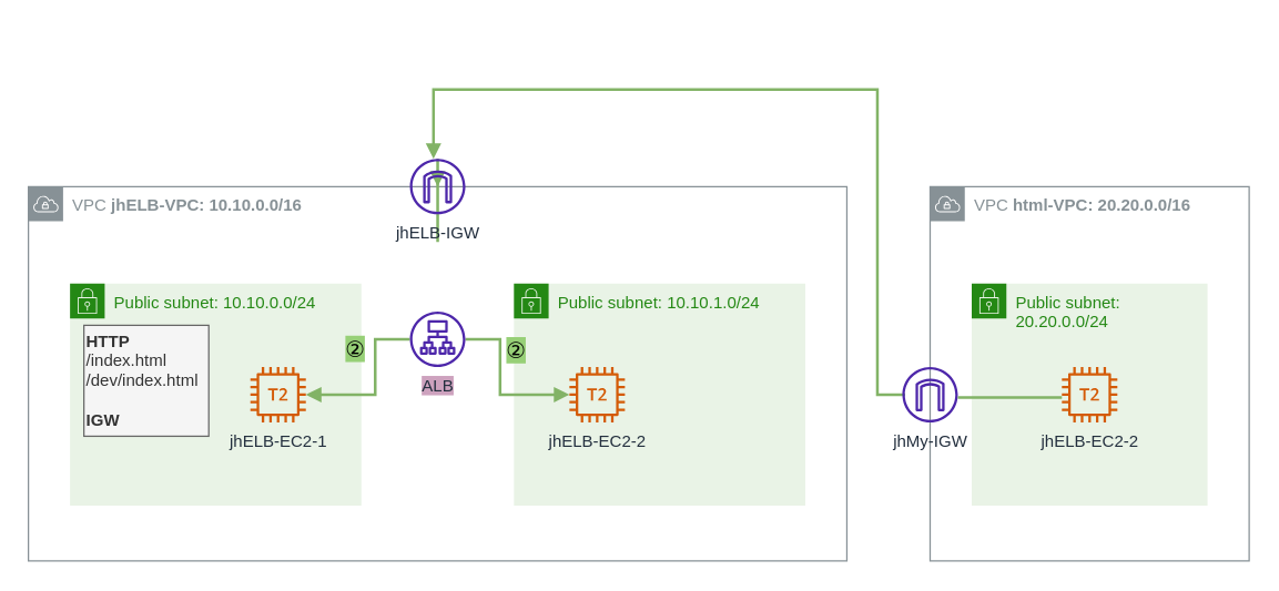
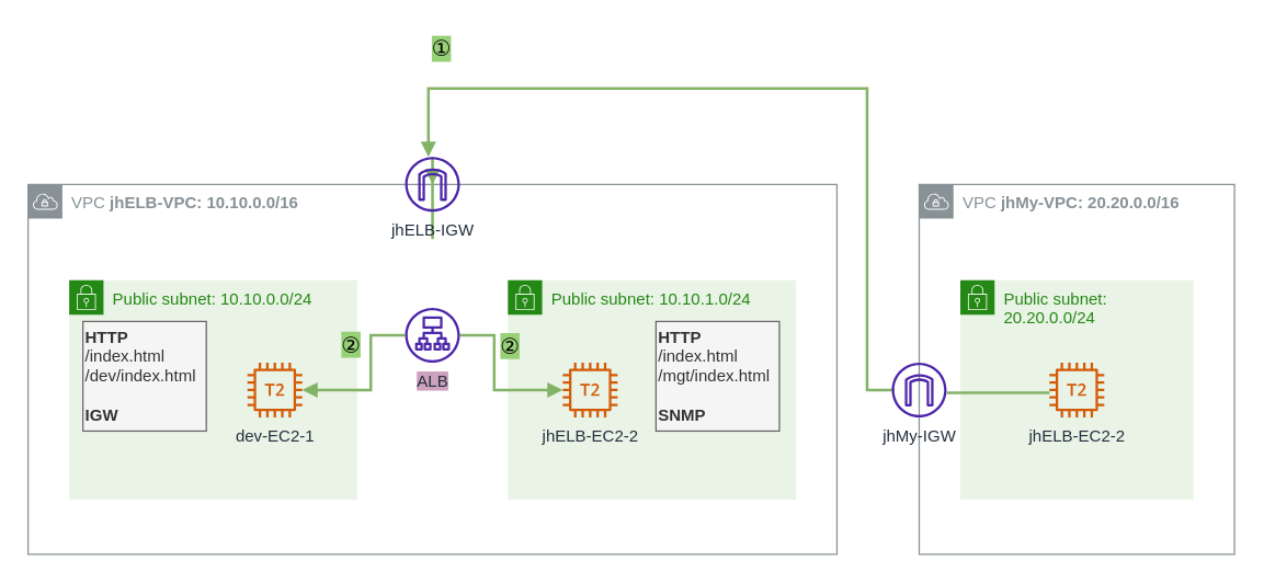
+ <mxCell id="19" value="①" style="text;html=1;strokeColor=none;fillColor=none;align=center;verticalAlign=middle;whiteSpace=wrap;rounded=0;fontSize=16;labelBackgroundColor=#97D077;" parent="1" vertex="1"><mxGeometry x="302" y="20" width="40" height="30" as="geometry" /></mxCell>
- <mxCell id="9" value="VPC &lt;b&gt;html-VPC: 20.20.0.0/16&lt;/b&gt;" style="sketch=0;outlineConnect=0;gradientColor=none;html=1;whiteSpace=wrap;fontSize=12;fontStyle=0;shape=mxgraph.aws4.group;grIcon=mxgraph.aws4.group_vpc;strokeColor=#879196;fillColor=none;verticalAlign=top;align=left;spacingLeft=30;fontColor=#879196;dashed=0;" parent="1" vertex="1"><mxGeometry x="670" y="134" width="230" height="270" as="geometry" /></mxCell>
+ <mxCell id="9" value="VPC &lt;b&gt;jhMy-VPC: 20.20.0.0/16&lt;/b&gt;" style="sketch=0;outlineConnect=0;gradientColor=none;html=1;whiteSpace=wrap;fontSize=12;fontStyle=0;shape=mxgraph.aws4.group;grIcon=mxgraph.aws4.group_vpc;strokeColor=#879196;fillColor=none;verticalAlign=top;align=left;spacingLeft=30;fontColor=#879196;dashed=0;" parent="1" vertex="1"><mxGeometry x="670" y="134" width="230" height="270" as="geometry" /></mxCell>
+ <mxCell id="8" value="&lt;b&gt;HTTP&lt;/b&gt;&lt;br&gt;/index.html&lt;br&gt;/mgt/index.html&lt;br&gt;&lt;br&gt;&lt;b&gt;SNMP&lt;/b&gt;" style="text;html=1;strokeColor=#666666;fillColor=#f5f5f5;align=left;verticalAlign=middle;whiteSpace=wrap;rounded=0;fontColor=#333333;" parent="1" vertex="1"><mxGeometry x="478" y="234" width="90" height="80" as="geometry" /></mxCell>
- <mxCell id="4" value="jhELB-EC2-1" style="sketch=0;outlineConnect=0;fontColor=#232F3E;gradientColor=none;fillColor=#D45B07;strokeColor=none;dashed=0;verticalLabelPosition=bottom;verticalAlign=top;align=center;html=1;fontSize=12;fontStyle=0;aspect=fixed;pointerEvents=1;shape=mxgraph.aws4.t2_instance;" parent="3" vertex="1"><mxGeometry x="130" y="60" width="40" height="40" as="geometry" /></mxCell>
+ <mxCell id="4" value="dev-EC2-1" style="sketch=0;outlineConnect=0;fontColor=#232F3E;gradientColor=none;fillColor=#D45B07;strokeColor=none;dashed=0;verticalLabelPosition=bottom;verticalAlign=top;align=center;html=1;fontSize=12;fontStyle=0;aspect=fixed;pointerEvents=1;shape=mxgraph.aws4.t2_instance;" parent="3" vertex="1"><mxGeometry x="130" y="60" width="40" height="40" as="geometry" /></mxCell>
